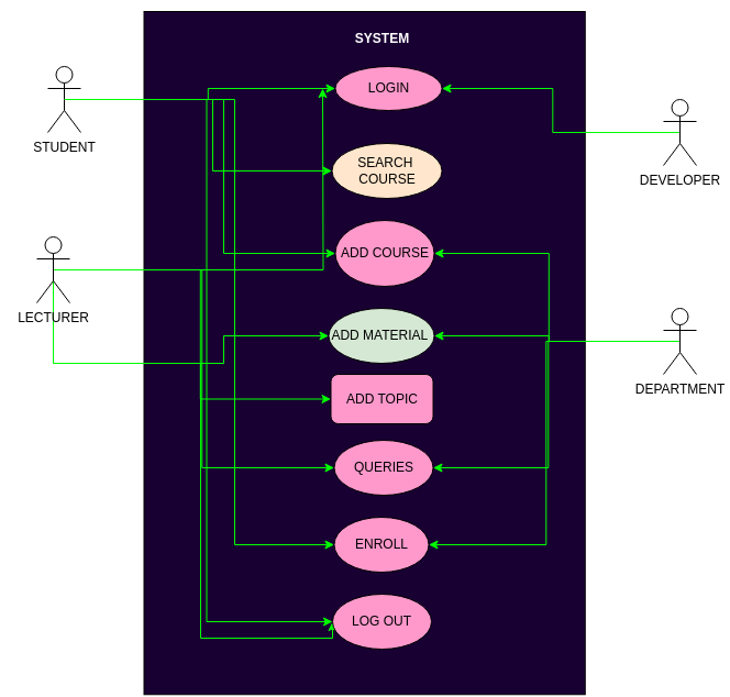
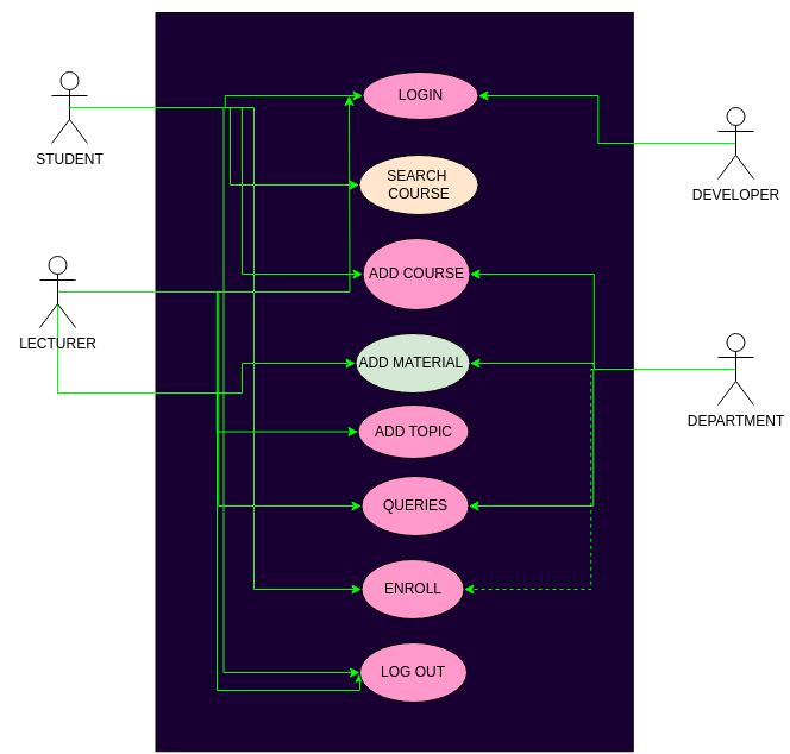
- <mxCell id="29" value="&lt;font color=&quot;#ffffff&quot;&gt;&lt;b&gt;SYSTEM&lt;/b&gt;&lt;/font&gt;" style="text;html=1;align=center;verticalAlign=middle;resizable=0;points=[];autosize=1;strokeColor=none;fillColor=none;" parent="1" vertex="1"><mxGeometry x="312" y="20" width="70" height="30" as="geometry" /></mxCell>
- <mxCell id="26" value="ADD TOPIC" style="whiteSpace=wrap;html=1;fillColor=#FF99CC;rounded=1;" parent="1" vertex="1"><mxGeometry x="300.5" y="340" width="93" height="45" as="geometry" /></mxCell>
+ <mxCell id="26" value="ADD TOPIC" style="ellipse;whiteSpace=wrap;html=1;fillColor=#FF99CC;" parent="1" vertex="1"><mxGeometry x="300.5" y="340" width="93" height="45" as="geometry" /></mxCell>
- <mxCell id="16" style="edgeStyle=orthogonalEdgeStyle;rounded=0;orthogonalLoop=1;jettySize=auto;html=1;exitX=0.5;exitY=0.5;exitDx=0;exitDy=0;exitPerimeter=0;entryX=1;entryY=0.5;entryDx=0;entryDy=0;strokeColor=#00FF00;" parent="1" source="20" target="28" edge="1"><mxGeometry relative="1" as="geometry" /></mxCell>
+ <mxCell id="16" style="edgeStyle=orthogonalEdgeStyle;rounded=0;orthogonalLoop=1;jettySize=auto;html=1;exitX=0.5;exitY=0.5;exitDx=0;exitDy=0;exitPerimeter=0;entryX=1;entryY=0.5;entryDx=0;entryDy=0;strokeColor=#00FF00;dashed=1;" parent="1" source="20" target="28" edge="1"><mxGeometry relative="1" as="geometry" /></mxCell>
